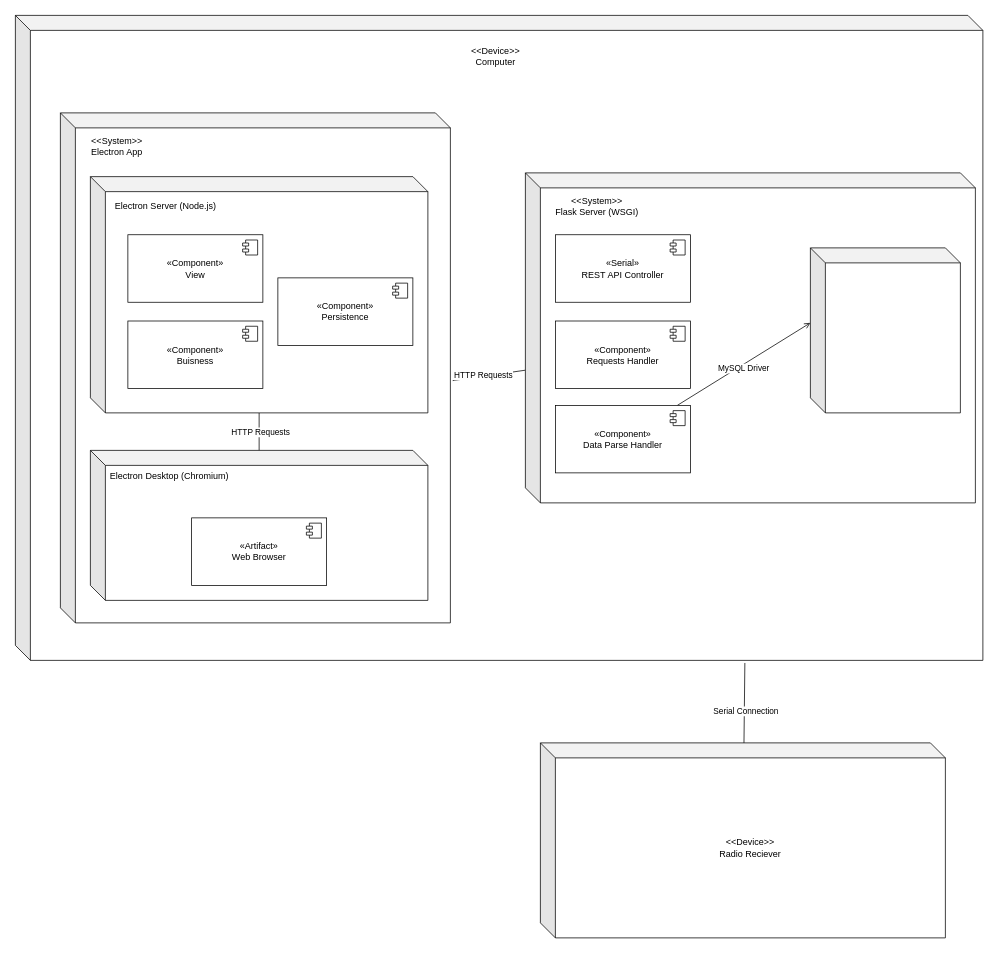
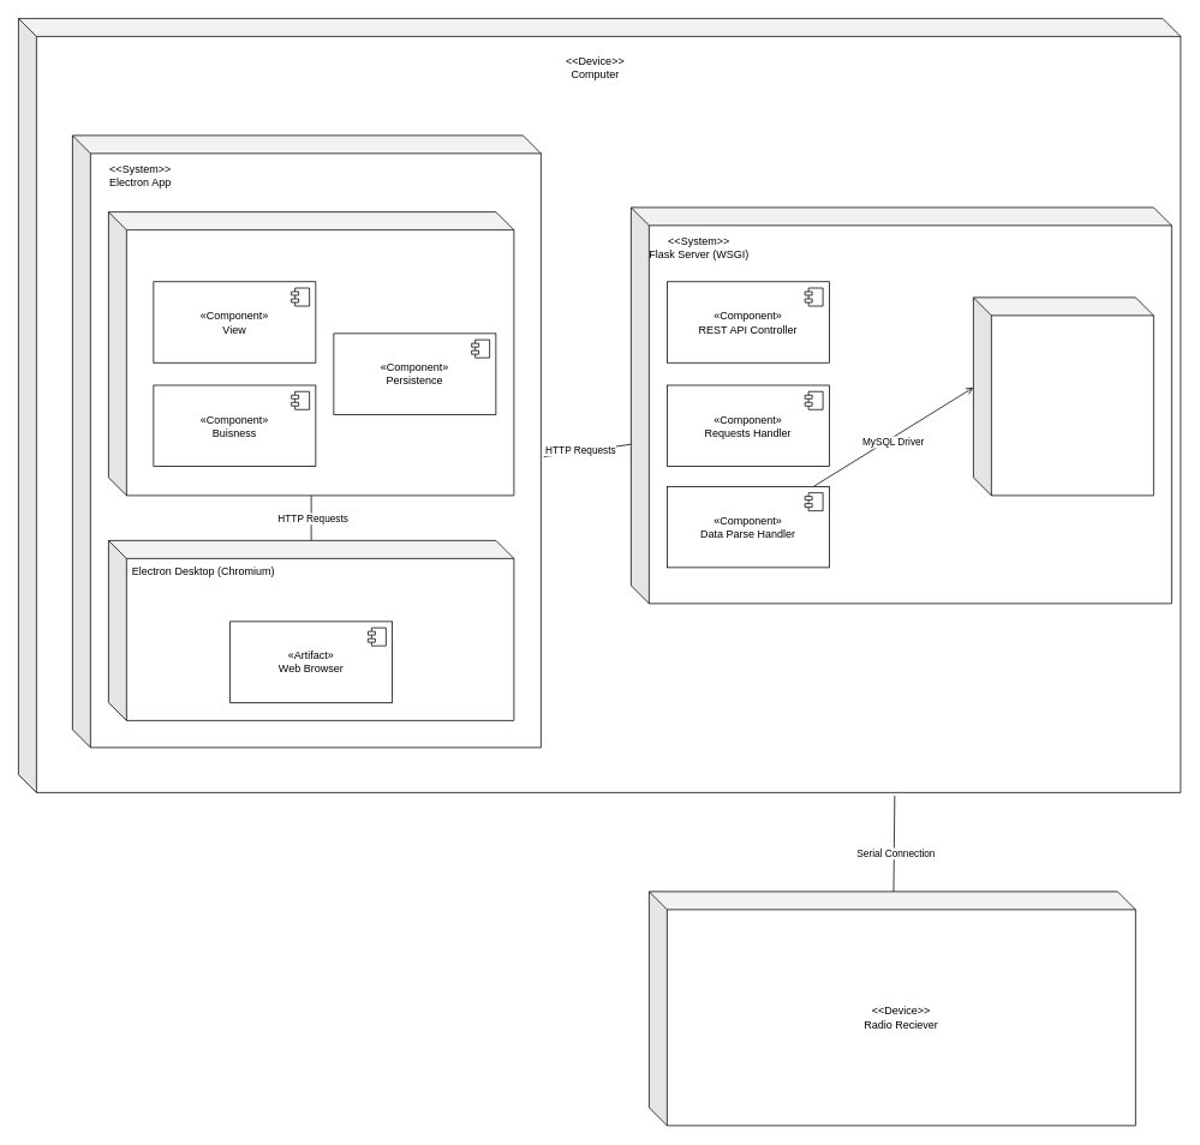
- <mxCell id="9" value="Electron Server (Node.js)" style="text;html=1;align=center;verticalAlign=middle;resizable=0;points=[];autosize=1;strokeColor=none;fillColor=none;" vertex="1" parent="1"><mxGeometry x="140" y="260" width="160" height="30" as="geometry" /></mxCell>
- <mxCell id="11" value="&lt;div&gt;&amp;lt;&amp;lt;System&amp;gt;&amp;gt;&lt;/div&gt;Flask Server (WSGI)" style="text;html=1;align=center;verticalAlign=middle;resizable=0;points=[];autosize=1;strokeColor=none;fillColor=none;" vertex="1" parent="1"><mxGeometry x="730" y="255" width="130" height="40" as="geometry" /></mxCell>
+ <mxCell id="11" value="&lt;div&gt;&amp;lt;&amp;lt;System&amp;gt;&amp;gt;&lt;/div&gt;Flask Server (WSGI)" style="text;html=1;align=center;verticalAlign=middle;resizable=0;points=[];autosize=1;strokeColor=none;fillColor=none;" vertex="1" parent="1"><mxGeometry x="710" y="255" width="130" height="40" as="geometry" /></mxCell>
- <mxCell id="26" value="«Serial»&lt;div&gt;REST API Controller&lt;/div&gt;" style="html=1;dropTarget=0;whiteSpace=wrap;" vertex="1" parent="1"><mxGeometry x="740" y="312.5" width="180" height="90" as="geometry" /></mxCell>
+ <mxCell id="26" value="«Component»&lt;div&gt;REST API Controller&lt;/div&gt;" style="html=1;dropTarget=0;whiteSpace=wrap;" vertex="1" parent="1"><mxGeometry x="740" y="312.5" width="180" height="90" as="geometry" /></mxCell>
